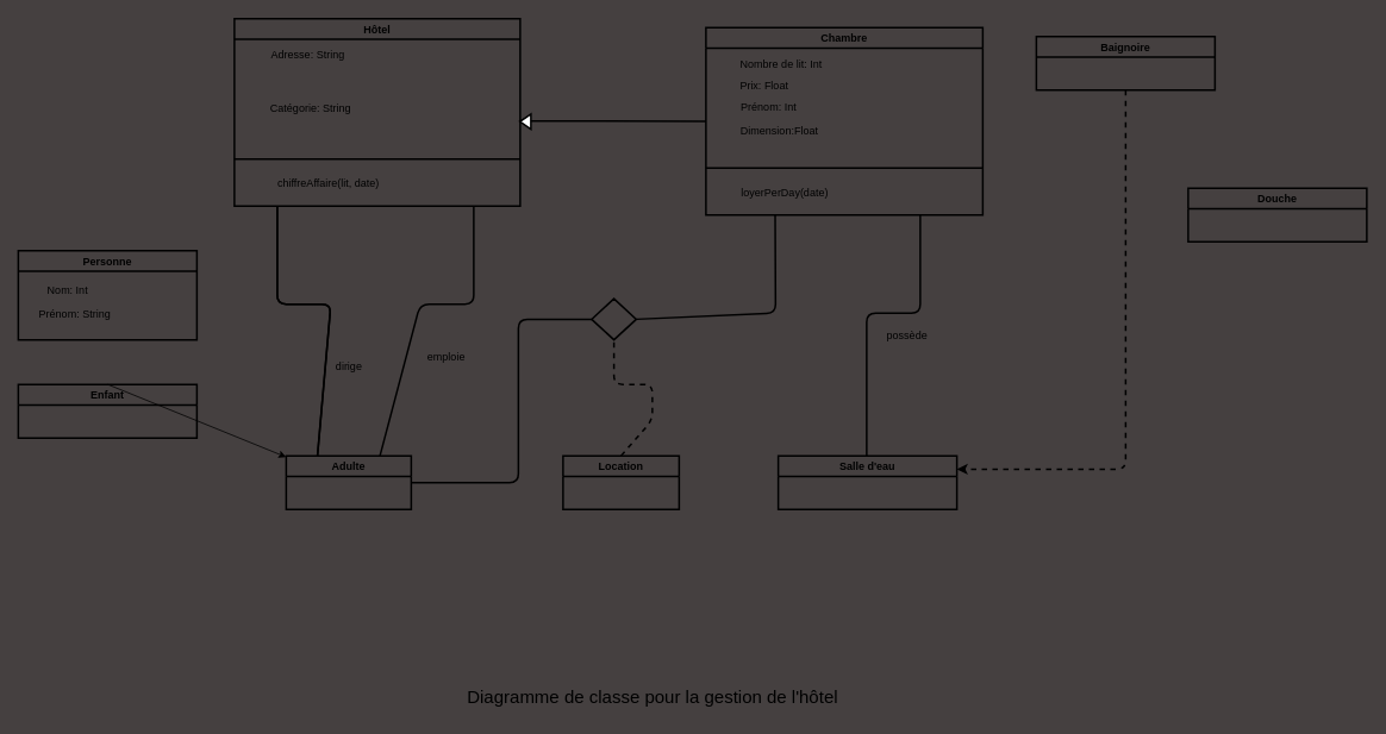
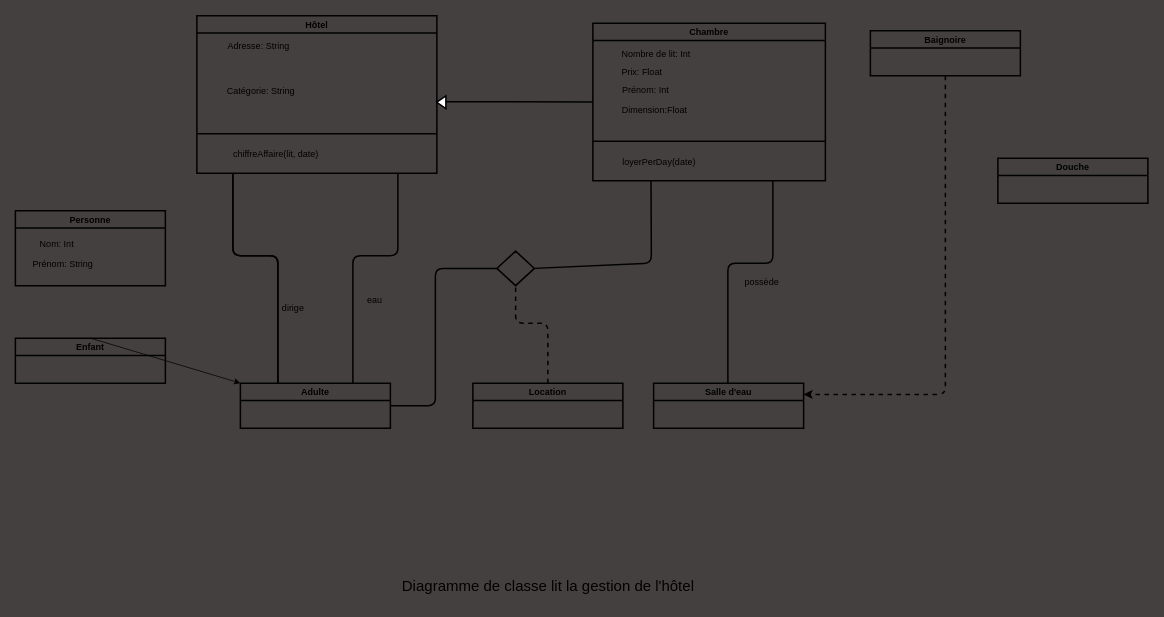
- <mxCell id="17" value="emploie" style="text;html=1;align=center;verticalAlign=middle;resizable=0;points=[];autosize=1;strokeColor=none;fillColor=none;" parent="1" vertex="1"><mxGeometry x="464" y="385" width="70" height="30" as="geometry" /></mxCell>
+ <mxCell id="17" value="eau" style="text;html=1;align=center;verticalAlign=middle;resizable=0;points=[];autosize=1;strokeColor=none;fillColor=none;" parent="1" vertex="1"><mxGeometry x="464" y="385" width="70" height="30" as="geometry" /></mxCell>
- <mxCell id="6" value="Enfant" style="swimlane;strokeWidth=2;fillColor=none;" parent="1" vertex="1"><mxGeometry x="20" y="430" width="200" height="60" as="geometry"><mxRectangle x="100" y="30" width="100" height="30" as="alternateBounds" /></mxGeometry></mxCell>
+ <mxCell id="6" value="Enfant" style="swimlane;strokeWidth=2;fillColor=none;" parent="1" vertex="1"><mxGeometry x="20" y="450" width="200" height="60" as="geometry"><mxRectangle x="100" y="30" width="100" height="30" as="alternateBounds" /></mxGeometry></mxCell>
- <mxCell id="7" value="Adulte" style="swimlane;strokeWidth=2;fillColor=none;" parent="1" vertex="1"><mxGeometry x="320" y="510" width="140" height="60" as="geometry"><mxRectangle x="100" y="30" width="100" height="30" as="alternateBounds" /></mxGeometry></mxCell>
+ <mxCell id="7" value="Adulte" style="swimlane;strokeWidth=2;fillColor=none;" parent="1" vertex="1"><mxGeometry x="320" y="510" width="200" height="60" as="geometry"><mxRectangle x="100" y="30" width="100" height="30" as="alternateBounds" /></mxGeometry></mxCell>
- <mxCell id="18" value="Location" style="swimlane;strokeWidth=2;fillColor=none;" parent="1" vertex="1"><mxGeometry x="630" y="510" width="130" height="60" as="geometry"><mxRectangle x="100" y="30" width="100" height="30" as="alternateBounds" /></mxGeometry></mxCell>
+ <mxCell id="18" value="Location" style="swimlane;strokeWidth=2;fillColor=none;" parent="1" vertex="1"><mxGeometry x="630" y="510" width="200" height="60" as="geometry"><mxRectangle x="100" y="30" width="100" height="30" as="alternateBounds" /></mxGeometry></mxCell>
- <mxCell id="38" value="&lt;font style=&quot;font-size: 20px;&quot;&gt;Diagramme de classe pour la gestion de l'hôtel&lt;/font&gt;" style="text;html=1;align=center;verticalAlign=middle;resizable=0;points=[];autosize=1;strokeColor=none;fillColor=none;" parent="1" vertex="1"><mxGeometry x="510" y="760" width="440" height="40" as="geometry" /></mxCell>
+ <mxCell id="38" value="&lt;font style=&quot;font-size: 20px;&quot;&gt;Diagramme de classe lit la gestion de l'hôtel&lt;/font&gt;" style="text;html=1;align=center;verticalAlign=middle;resizable=0;points=[];autosize=1;strokeColor=none;fillColor=none;" parent="1" vertex="1"><mxGeometry x="510" y="760" width="440" height="40" as="geometry" /></mxCell>
